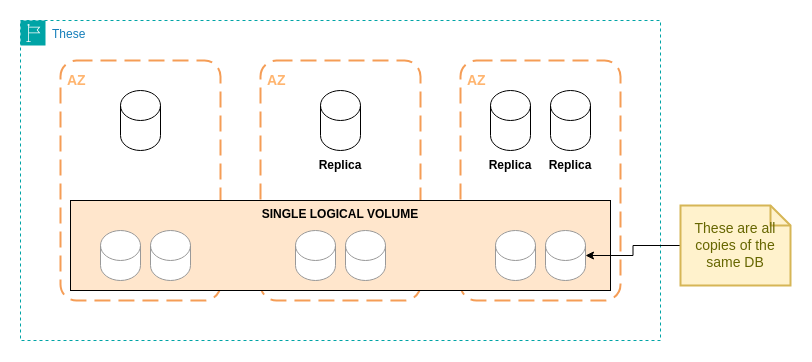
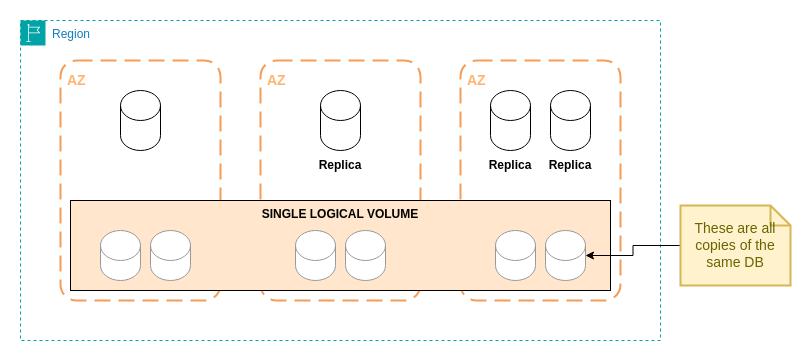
- <mxCell id="2" value="These" style="points=[[0,0],[0.25,0],[0.5,0],[0.75,0],[1,0],[1,0.25],[1,0.5],[1,0.75],[1,1],[0.75,1],[0.5,1],[0.25,1],[0,1],[0,0.75],[0,0.5],[0,0.25]];outlineConnect=0;gradientColor=none;html=1;whiteSpace=wrap;fontSize=12;fontStyle=0;container=1;pointerEvents=0;collapsible=0;recursiveResize=0;shape=mxgraph.aws4.group;grIcon=mxgraph.aws4.group_region;strokeColor=#00A4A6;fillColor=none;verticalAlign=top;align=left;spacingLeft=30;fontColor=#147EBA;dashed=1;" vertex="1" parent="1"><mxGeometry x="20" y="20" width="640" height="320" as="geometry" /></mxCell>
+ <mxCell id="2" value="Region" style="points=[[0,0],[0.25,0],[0.5,0],[0.75,0],[1,0],[1,0.25],[1,0.5],[1,0.75],[1,1],[0.75,1],[0.5,1],[0.25,1],[0,1],[0,0.75],[0,0.5],[0,0.25]];outlineConnect=0;gradientColor=none;html=1;whiteSpace=wrap;fontSize=12;fontStyle=0;container=1;pointerEvents=0;collapsible=0;recursiveResize=0;shape=mxgraph.aws4.group;grIcon=mxgraph.aws4.group_region;strokeColor=#00A4A6;fillColor=none;verticalAlign=top;align=left;spacingLeft=30;fontColor=#147EBA;dashed=1;" vertex="1" parent="1"><mxGeometry x="20" y="20" width="640" height="320" as="geometry" /></mxCell>
